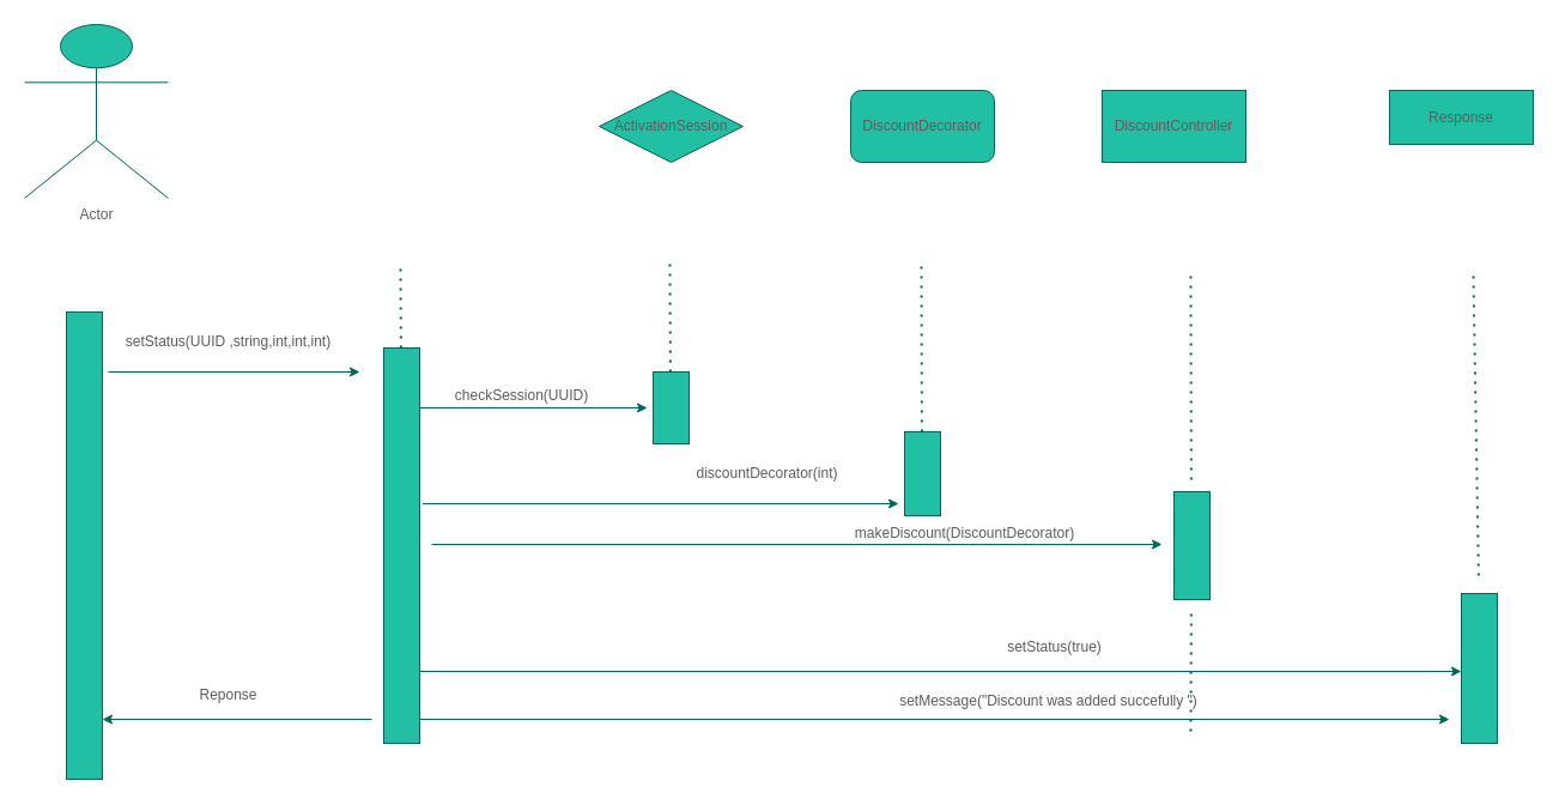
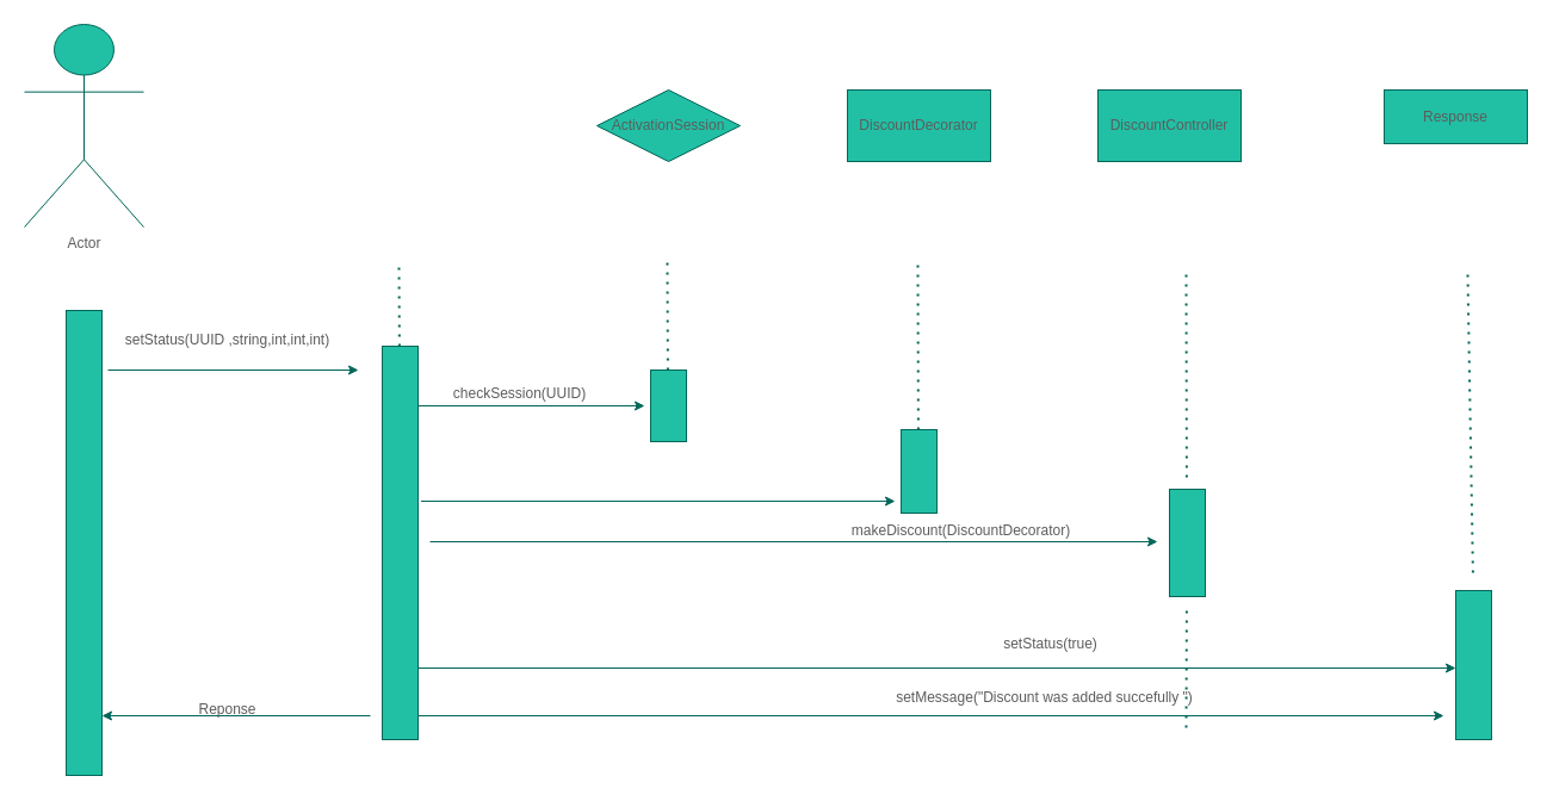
- <mxCell id="2" value="Actor" style="shape=umlActor;verticalLabelPosition=bottom;verticalAlign=top;html=1;labelBackgroundColor=none;fillColor=#21C0A5;strokeColor=#006658;fontColor=#5C5C5C;" vertex="1" parent="1"><mxGeometry x="20" y="20" width="120" height="145" as="geometry" /></mxCell>
+ <mxCell id="2" value="Actor" style="shape=umlActor;verticalLabelPosition=bottom;verticalAlign=top;html=1;labelBackgroundColor=none;fillColor=#21C0A5;strokeColor=#006658;fontColor=#5C5C5C;" vertex="1" parent="1"><mxGeometry x="20" y="20" width="100" height="170" as="geometry" /></mxCell>
- <mxCell id="6" value="DiscountDecorator" style="whiteSpace=wrap;html=1;labelBackgroundColor=none;fillColor=#21C0A5;strokeColor=#006658;fontColor=#5C5C5C;rounded=1;" vertex="1" parent="1"><mxGeometry x="710" y="75" width="120" height="60" as="geometry" /></mxCell>
+ <mxCell id="6" value="DiscountDecorator" style="rounded=0;whiteSpace=wrap;html=1;labelBackgroundColor=none;fillColor=#21C0A5;strokeColor=#006658;fontColor=#5C5C5C;" vertex="1" parent="1"><mxGeometry x="710" y="75" width="120" height="60" as="geometry" /></mxCell>
- <mxCell id="15" value="discountDecorator(int)" style="text;html=1;align=center;verticalAlign=middle;resizable=0;points=[];autosize=1;strokeColor=none;fillColor=none;labelBackgroundColor=none;fontColor=#5C5C5C;" vertex="1" parent="1"><mxGeometry x="570" y="380" width="140" height="30" as="geometry" /></mxCell>
- <mxCell id="32" value="Reponse" style="text;html=1;align=center;verticalAlign=middle;resizable=0;points=[];autosize=1;strokeColor=none;fillColor=none;labelBackgroundColor=none;fontColor=#5C5C5C;" vertex="1" parent="1"><mxGeometry x="155" y="565" width="70" height="30" as="geometry" /></mxCell>
+ <mxCell id="32" value="Reponse" style="text;html=1;align=center;verticalAlign=middle;resizable=0;points=[];autosize=1;strokeColor=none;fillColor=none;labelBackgroundColor=none;fontColor=#5C5C5C;" vertex="1" parent="1"><mxGeometry x="155" y="580" width="70" height="30" as="geometry" /></mxCell>
